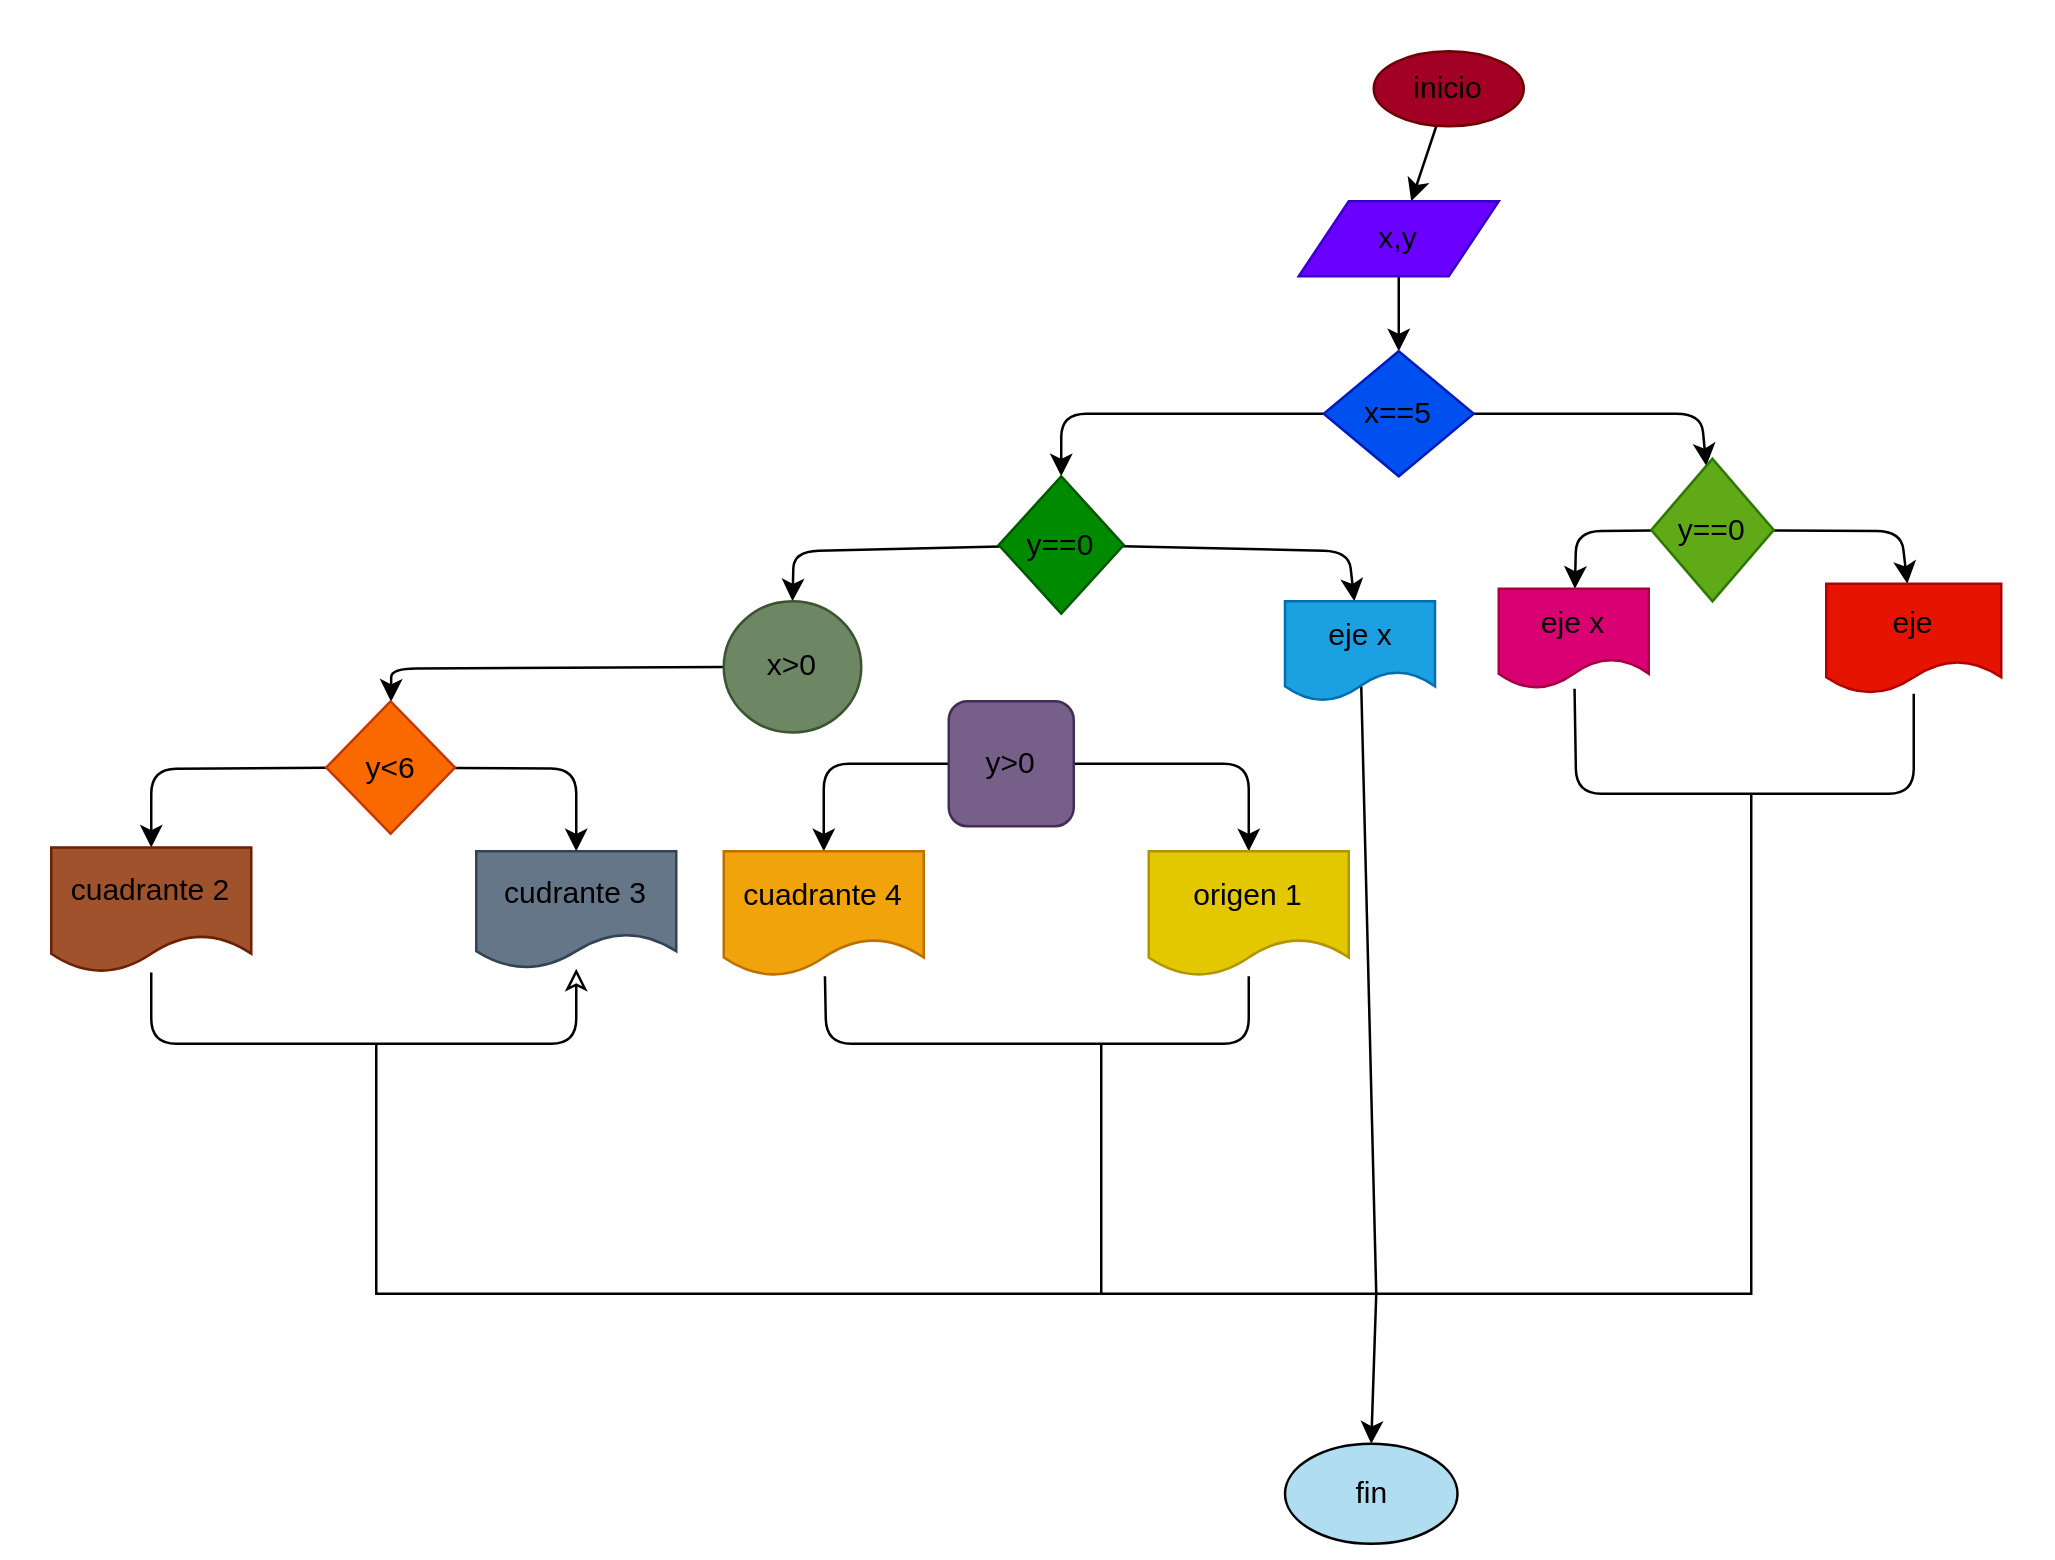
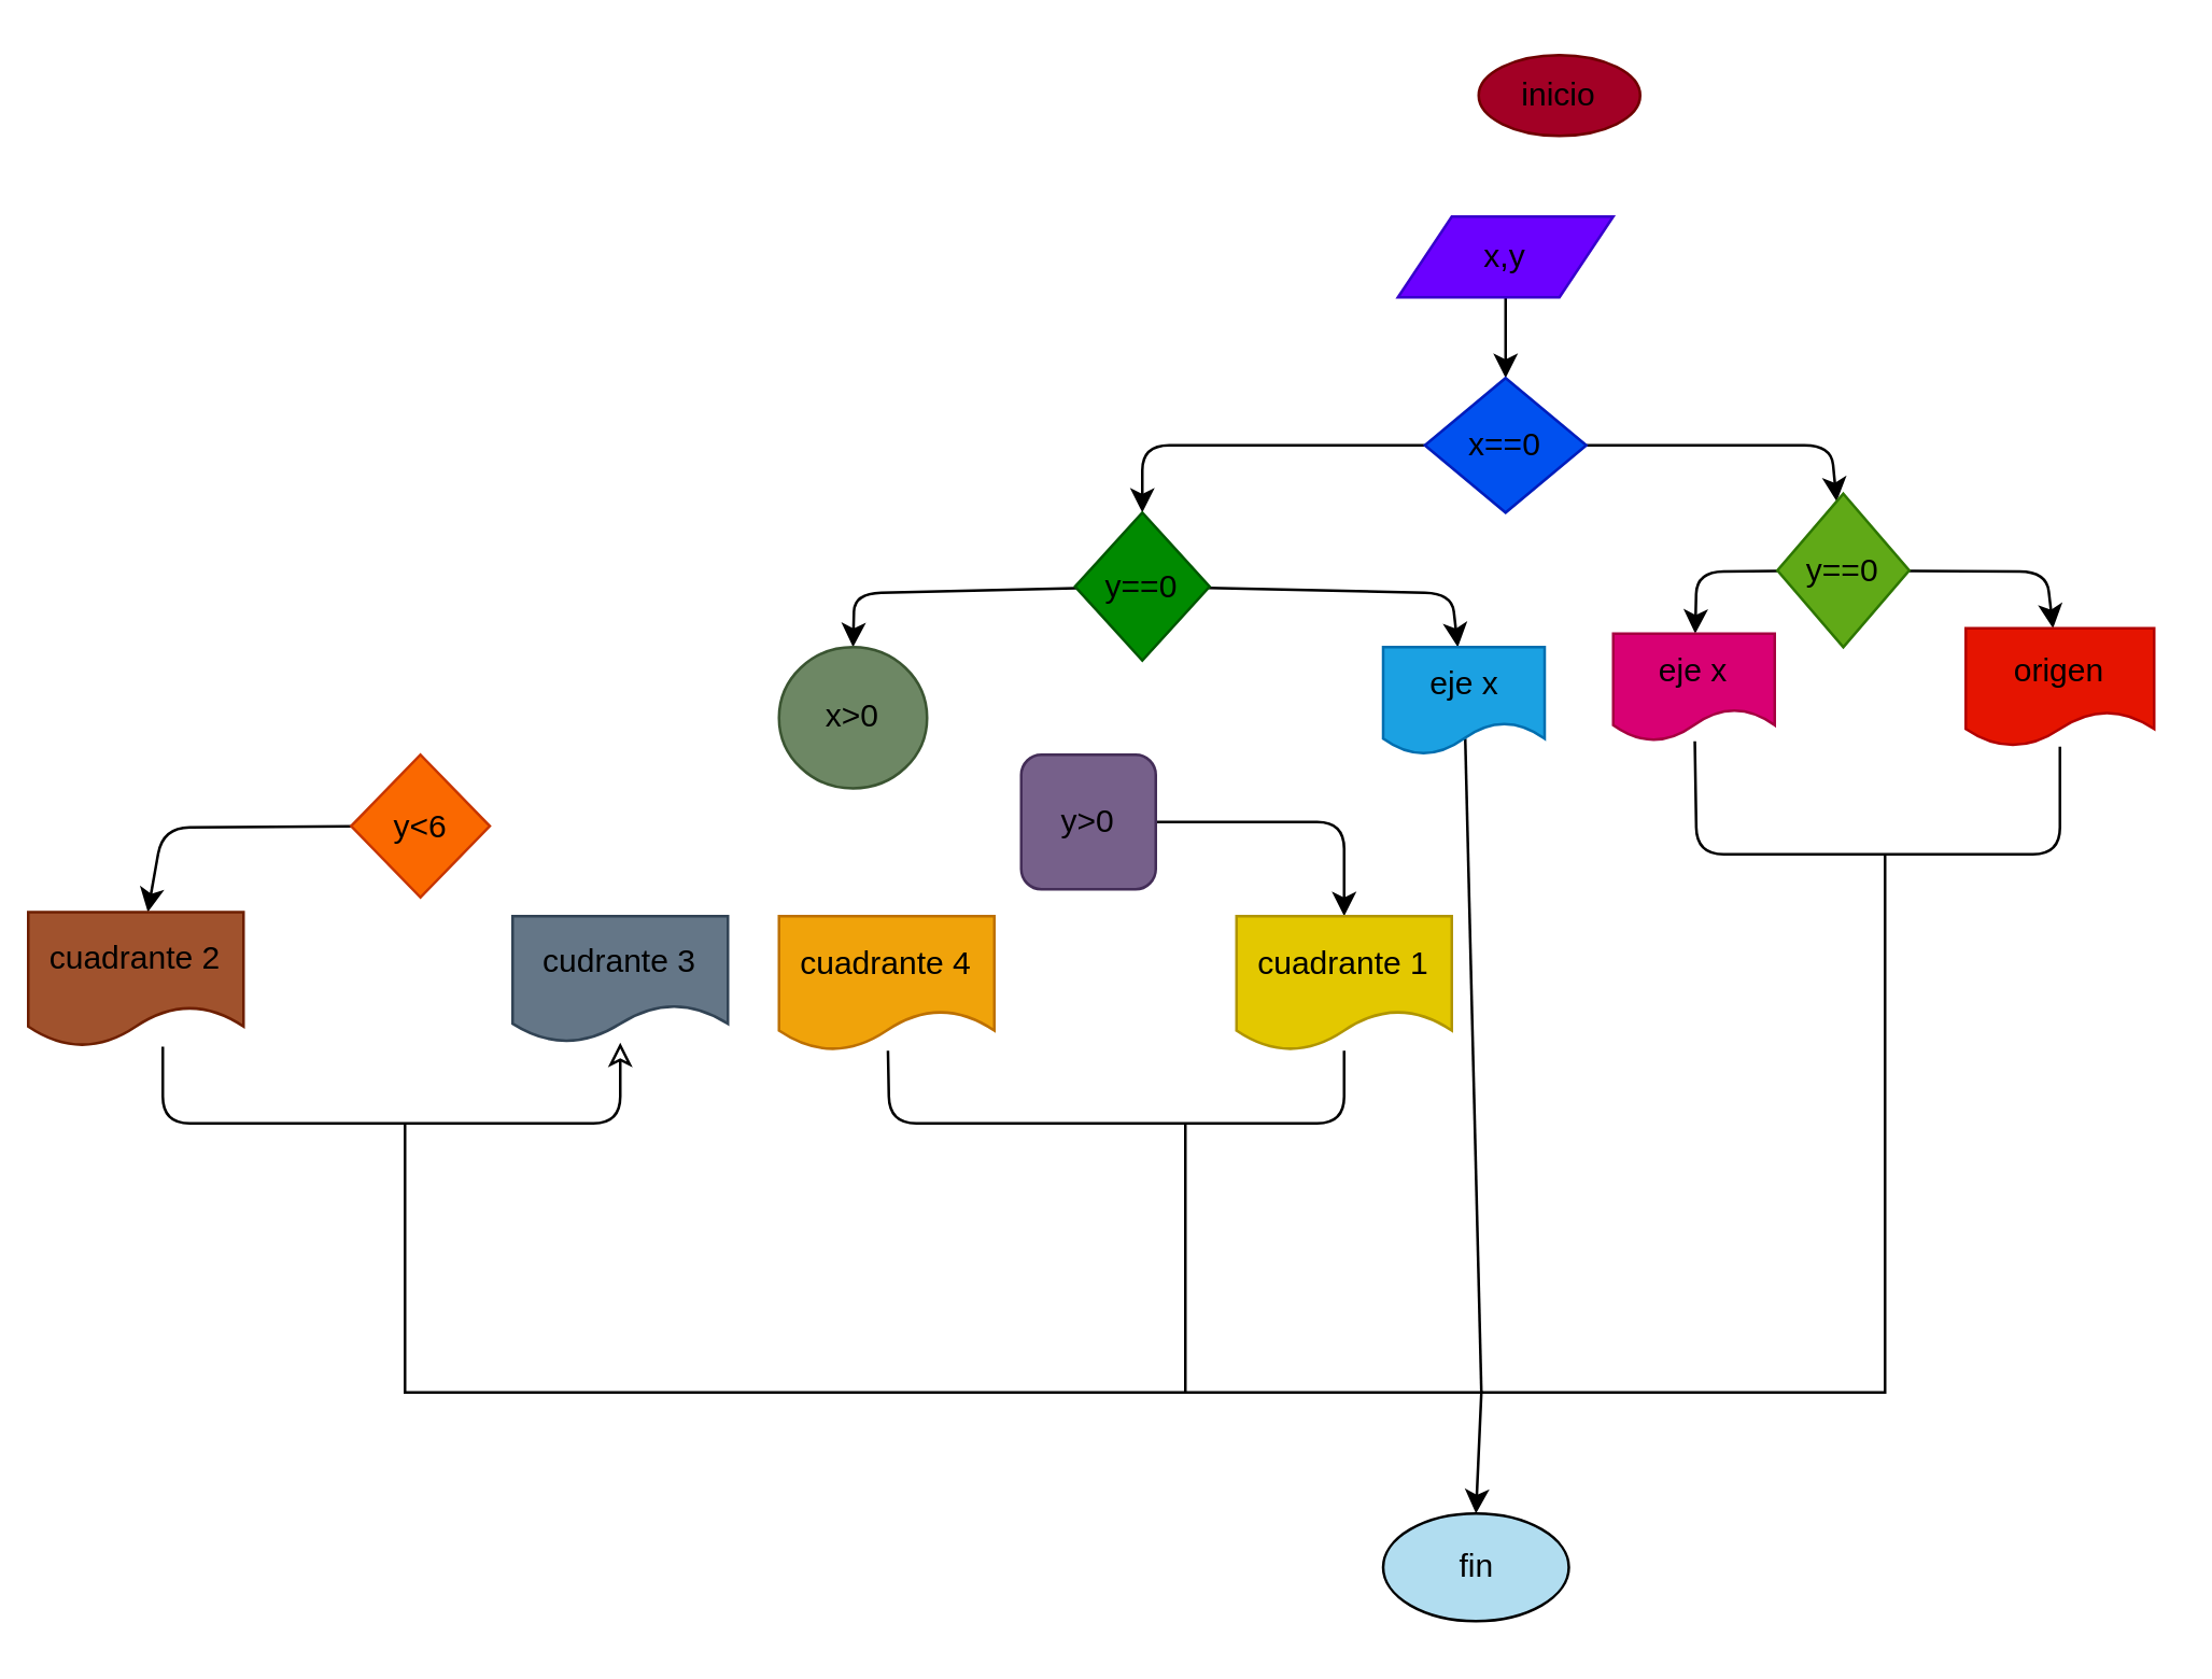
- <mxCell id="2" value="" style="edgeStyle=none;html=1;" edge="1" parent="1" source="3" target="5"><mxGeometry relative="1" as="geometry" /></mxCell>
- <mxCell id="8" value="&lt;font color=&quot;#000000&quot;&gt;x==5&lt;/font&gt;" style="rhombus;whiteSpace=wrap;html=1;fillColor=#0050ef;fontColor=#ffffff;strokeColor=#001DBC;" vertex="1" parent="1"><mxGeometry x="529" y="140" width="60" height="50" as="geometry" /></mxCell>
+ <mxCell id="8" value="&lt;font color=&quot;#000000&quot;&gt;x==0&lt;/font&gt;" style="rhombus;whiteSpace=wrap;html=1;fillColor=#0050ef;fontColor=#ffffff;strokeColor=#001DBC;" vertex="1" parent="1"><mxGeometry x="529" y="140" width="60" height="50" as="geometry" /></mxCell>
- <mxCell id="32" value="&lt;font color=&quot;#000000&quot;&gt;eje&lt;/font&gt;" style="shape=document;whiteSpace=wrap;html=1;boundedLbl=1;fillColor=#e51400;fontColor=#ffffff;strokeColor=#B20000;" vertex="1" parent="1"><mxGeometry x="730" y="233" width="70" height="44" as="geometry" /></mxCell>
+ <mxCell id="32" value="&lt;font color=&quot;#000000&quot;&gt;origen&lt;/font&gt;" style="shape=document;whiteSpace=wrap;html=1;boundedLbl=1;fillColor=#e51400;fontColor=#ffffff;strokeColor=#B20000;" vertex="1" parent="1"><mxGeometry x="730" y="233" width="70" height="44" as="geometry" /></mxCell>
- <mxCell id="14" value="" style="edgeStyle=none;html=1;" edge="1" parent="1" source="15" target="24"><mxGeometry relative="1" as="geometry"><Array as="points"><mxPoint x="156" y="267" /></Array></mxGeometry></mxCell>
- <mxCell id="17" value="" style="edgeStyle=none;html=1;" edge="1" parent="1" source="18" target="21"><mxGeometry relative="1" as="geometry"><Array as="points"><mxPoint x="329" y="305" /></Array></mxGeometry></mxCell>
- <mxCell id="22" value="" style="edgeStyle=none;html=1;" edge="1" parent="1" source="24" target="25"><mxGeometry relative="1" as="geometry"><Array as="points"><mxPoint x="230" y="307" /></Array></mxGeometry></mxCell>
- <mxCell id="19" value="origen 1" style="shape=document;whiteSpace=wrap;html=1;boundedLbl=1;fillColor=#e3c800;fontColor=#000000;strokeColor=#B09500;" vertex="1" parent="1"><mxGeometry x="459" y="340" width="80" height="50" as="geometry" /></mxCell>
+ <mxCell id="19" value="cuadrante 1" style="shape=document;whiteSpace=wrap;html=1;boundedLbl=1;fillColor=#e3c800;fontColor=#000000;strokeColor=#B09500;" vertex="1" parent="1"><mxGeometry x="459" y="340" width="80" height="50" as="geometry" /></mxCell>
- <mxCell id="27" value="&lt;font color=&quot;#000000&quot;&gt;cuadrante 2&lt;/font&gt;" style="shape=document;whiteSpace=wrap;html=1;boundedLbl=1;fillColor=#a0522d;fontColor=#ffffff;strokeColor=#6D1F00;" vertex="1" parent="1"><mxGeometry x="20" y="338.5" width="80" height="50" as="geometry" /></mxCell>
+ <mxCell id="27" value="&lt;font color=&quot;#000000&quot;&gt;cuadrante 2&lt;/font&gt;" style="shape=document;whiteSpace=wrap;html=1;boundedLbl=1;fillColor=#a0522d;fontColor=#ffffff;strokeColor=#6D1F00;" vertex="1" parent="1"><mxGeometry x="10" y="338.5" width="80" height="50" as="geometry" /></mxCell>
- <mxCell id="34" value="&lt;font color=&quot;#000000&quot;&gt;fin&lt;/font&gt;" style="ellipse;whiteSpace=wrap;html=1;fillColor=#b1ddf0;strokeColor=#000000;" vertex="1" parent="1"><mxGeometry x="513.5" y="577" width="69" height="40" as="geometry" /></mxCell>
+ <mxCell id="34" value="&lt;font color=&quot;#000000&quot;&gt;fin&lt;/font&gt;" style="ellipse;whiteSpace=wrap;html=1;fillColor=#b1ddf0;strokeColor=#000000;" vertex="1" parent="1"><mxGeometry x="513.5" y="562" width="69" height="40" as="geometry" /></mxCell>
